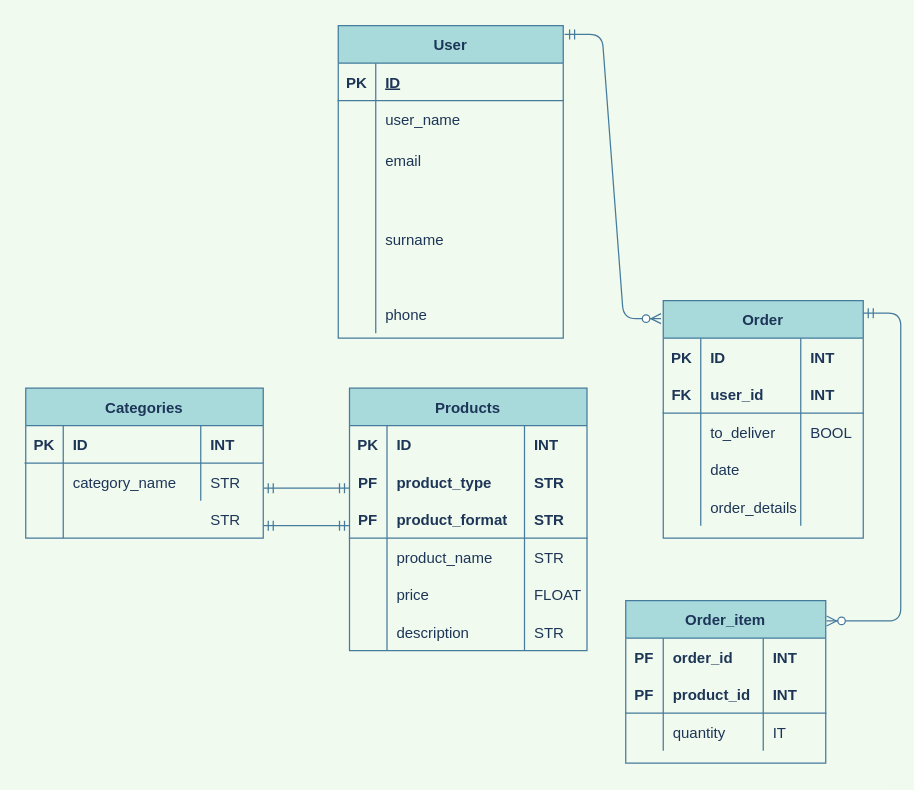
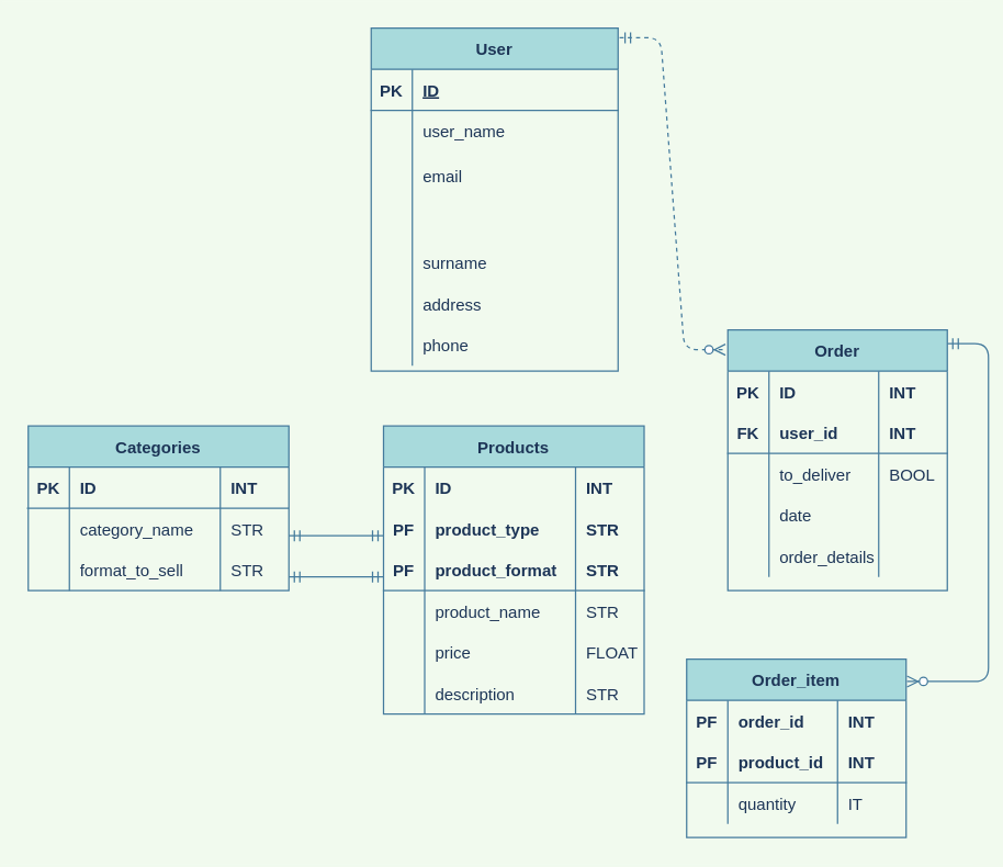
- <mxCell id="44" value="" style="edgeStyle=entityRelationEdgeStyle;fontSize=12;html=1;endArrow=ERzeroToMany;startArrow=ERmandOne;entryX=-0.011;entryY=0.076;entryDx=0;entryDy=0;entryPerimeter=0;exitX=1.006;exitY=0.028;exitDx=0;exitDy=0;exitPerimeter=0;labelBackgroundColor=#F1FAEE;strokeColor=#457B9D;fontColor=#1D3557;" edge="1" parent="1" source="2" target="23"><mxGeometry width="100" height="100" relative="1" as="geometry"><mxPoint x="460" y="30" as="sourcePoint" /><mxPoint x="350" y="300" as="targetPoint" /></mxGeometry></mxCell>
+ <mxCell id="44" value="" style="edgeStyle=entityRelationEdgeStyle;fontSize=12;html=1;endArrow=ERzeroToMany;startArrow=ERmandOne;entryX=-0.011;entryY=0.076;entryDx=0;entryDy=0;entryPerimeter=0;exitX=1.006;exitY=0.028;exitDx=0;exitDy=0;exitPerimeter=0;labelBackgroundColor=#F1FAEE;strokeColor=#457B9D;fontColor=#1D3557;dashed=1;" edge="1" parent="1" source="2" target="23"><mxGeometry width="100" height="100" relative="1" as="geometry"><mxPoint x="460" y="30" as="sourcePoint" /><mxPoint x="350" y="300" as="targetPoint" /></mxGeometry></mxCell>
+ <mxCell id="19" value="address" style="shape=partialRectangle;connectable=0;fillColor=none;top=0;left=0;bottom=0;right=0;align=left;spacingLeft=6;overflow=hidden;strokeColor=#457B9D;fontColor=#1D3557;" vertex="1" parent="17"><mxGeometry x="30" width="150" height="30" as="geometry" /></mxCell>
+ <mxCell id="95" value="format_to_sell" style="shape=partialRectangle;connectable=0;fillColor=none;top=0;left=0;bottom=0;right=0;align=left;spacingLeft=6;overflow=hidden;strokeColor=#457B9D;fontColor=#1D3557;" vertex="1" parent="93"><mxGeometry x="30" width="110" height="30" as="geometry" /></mxCell>
